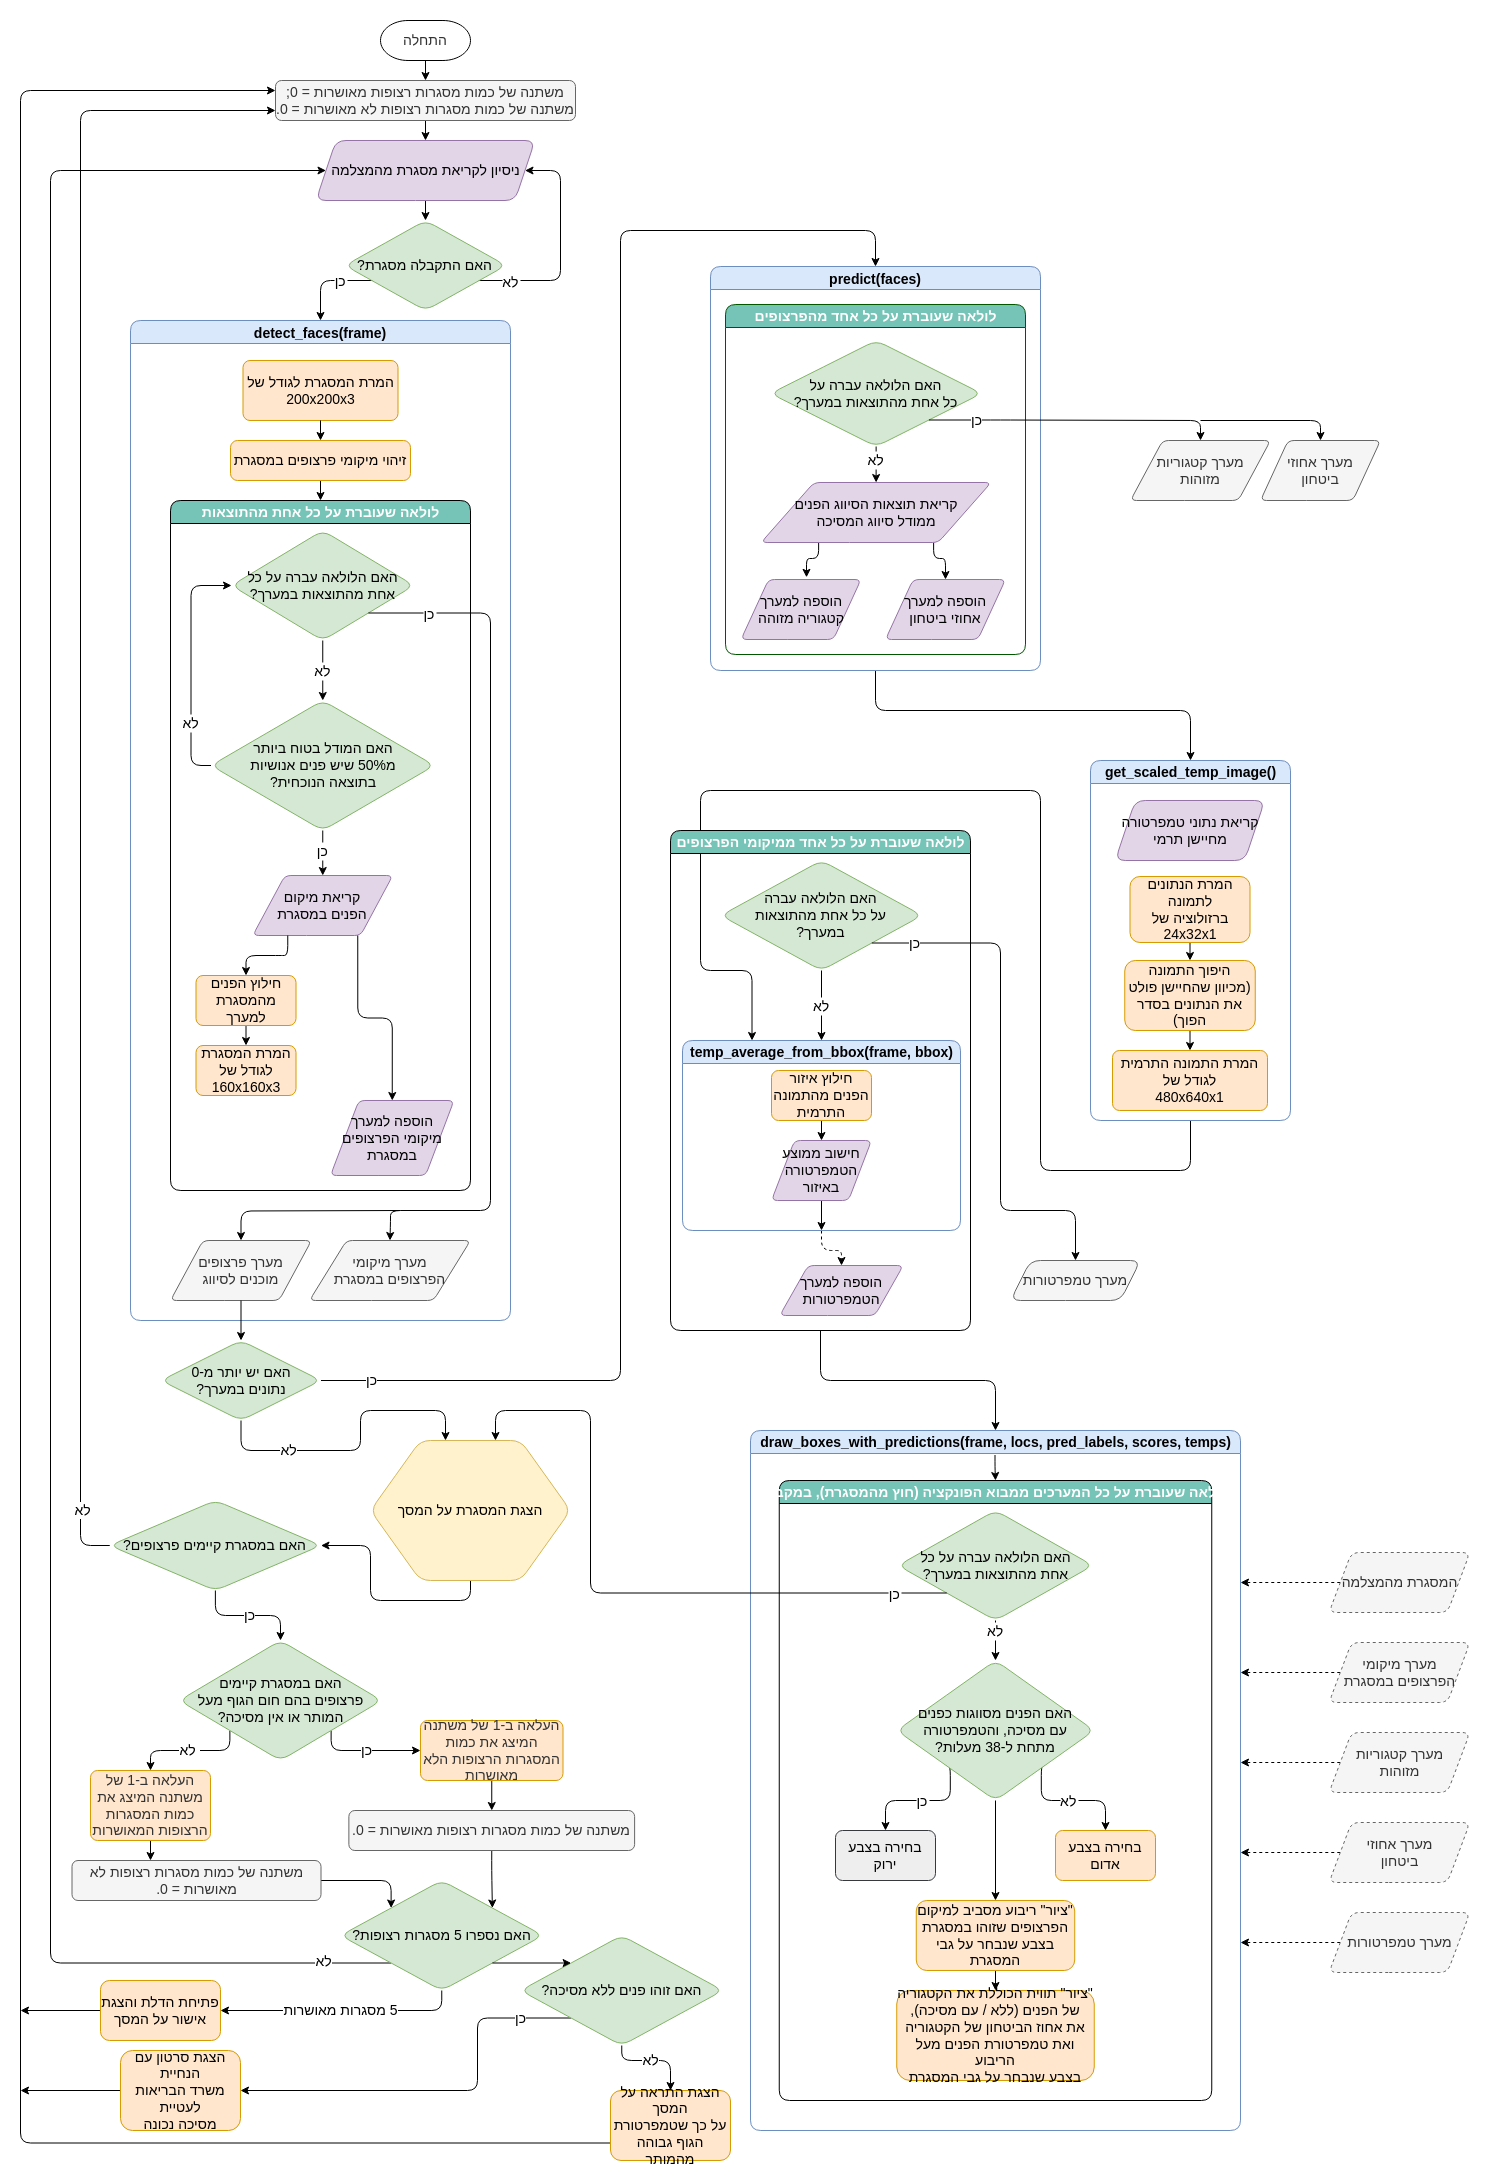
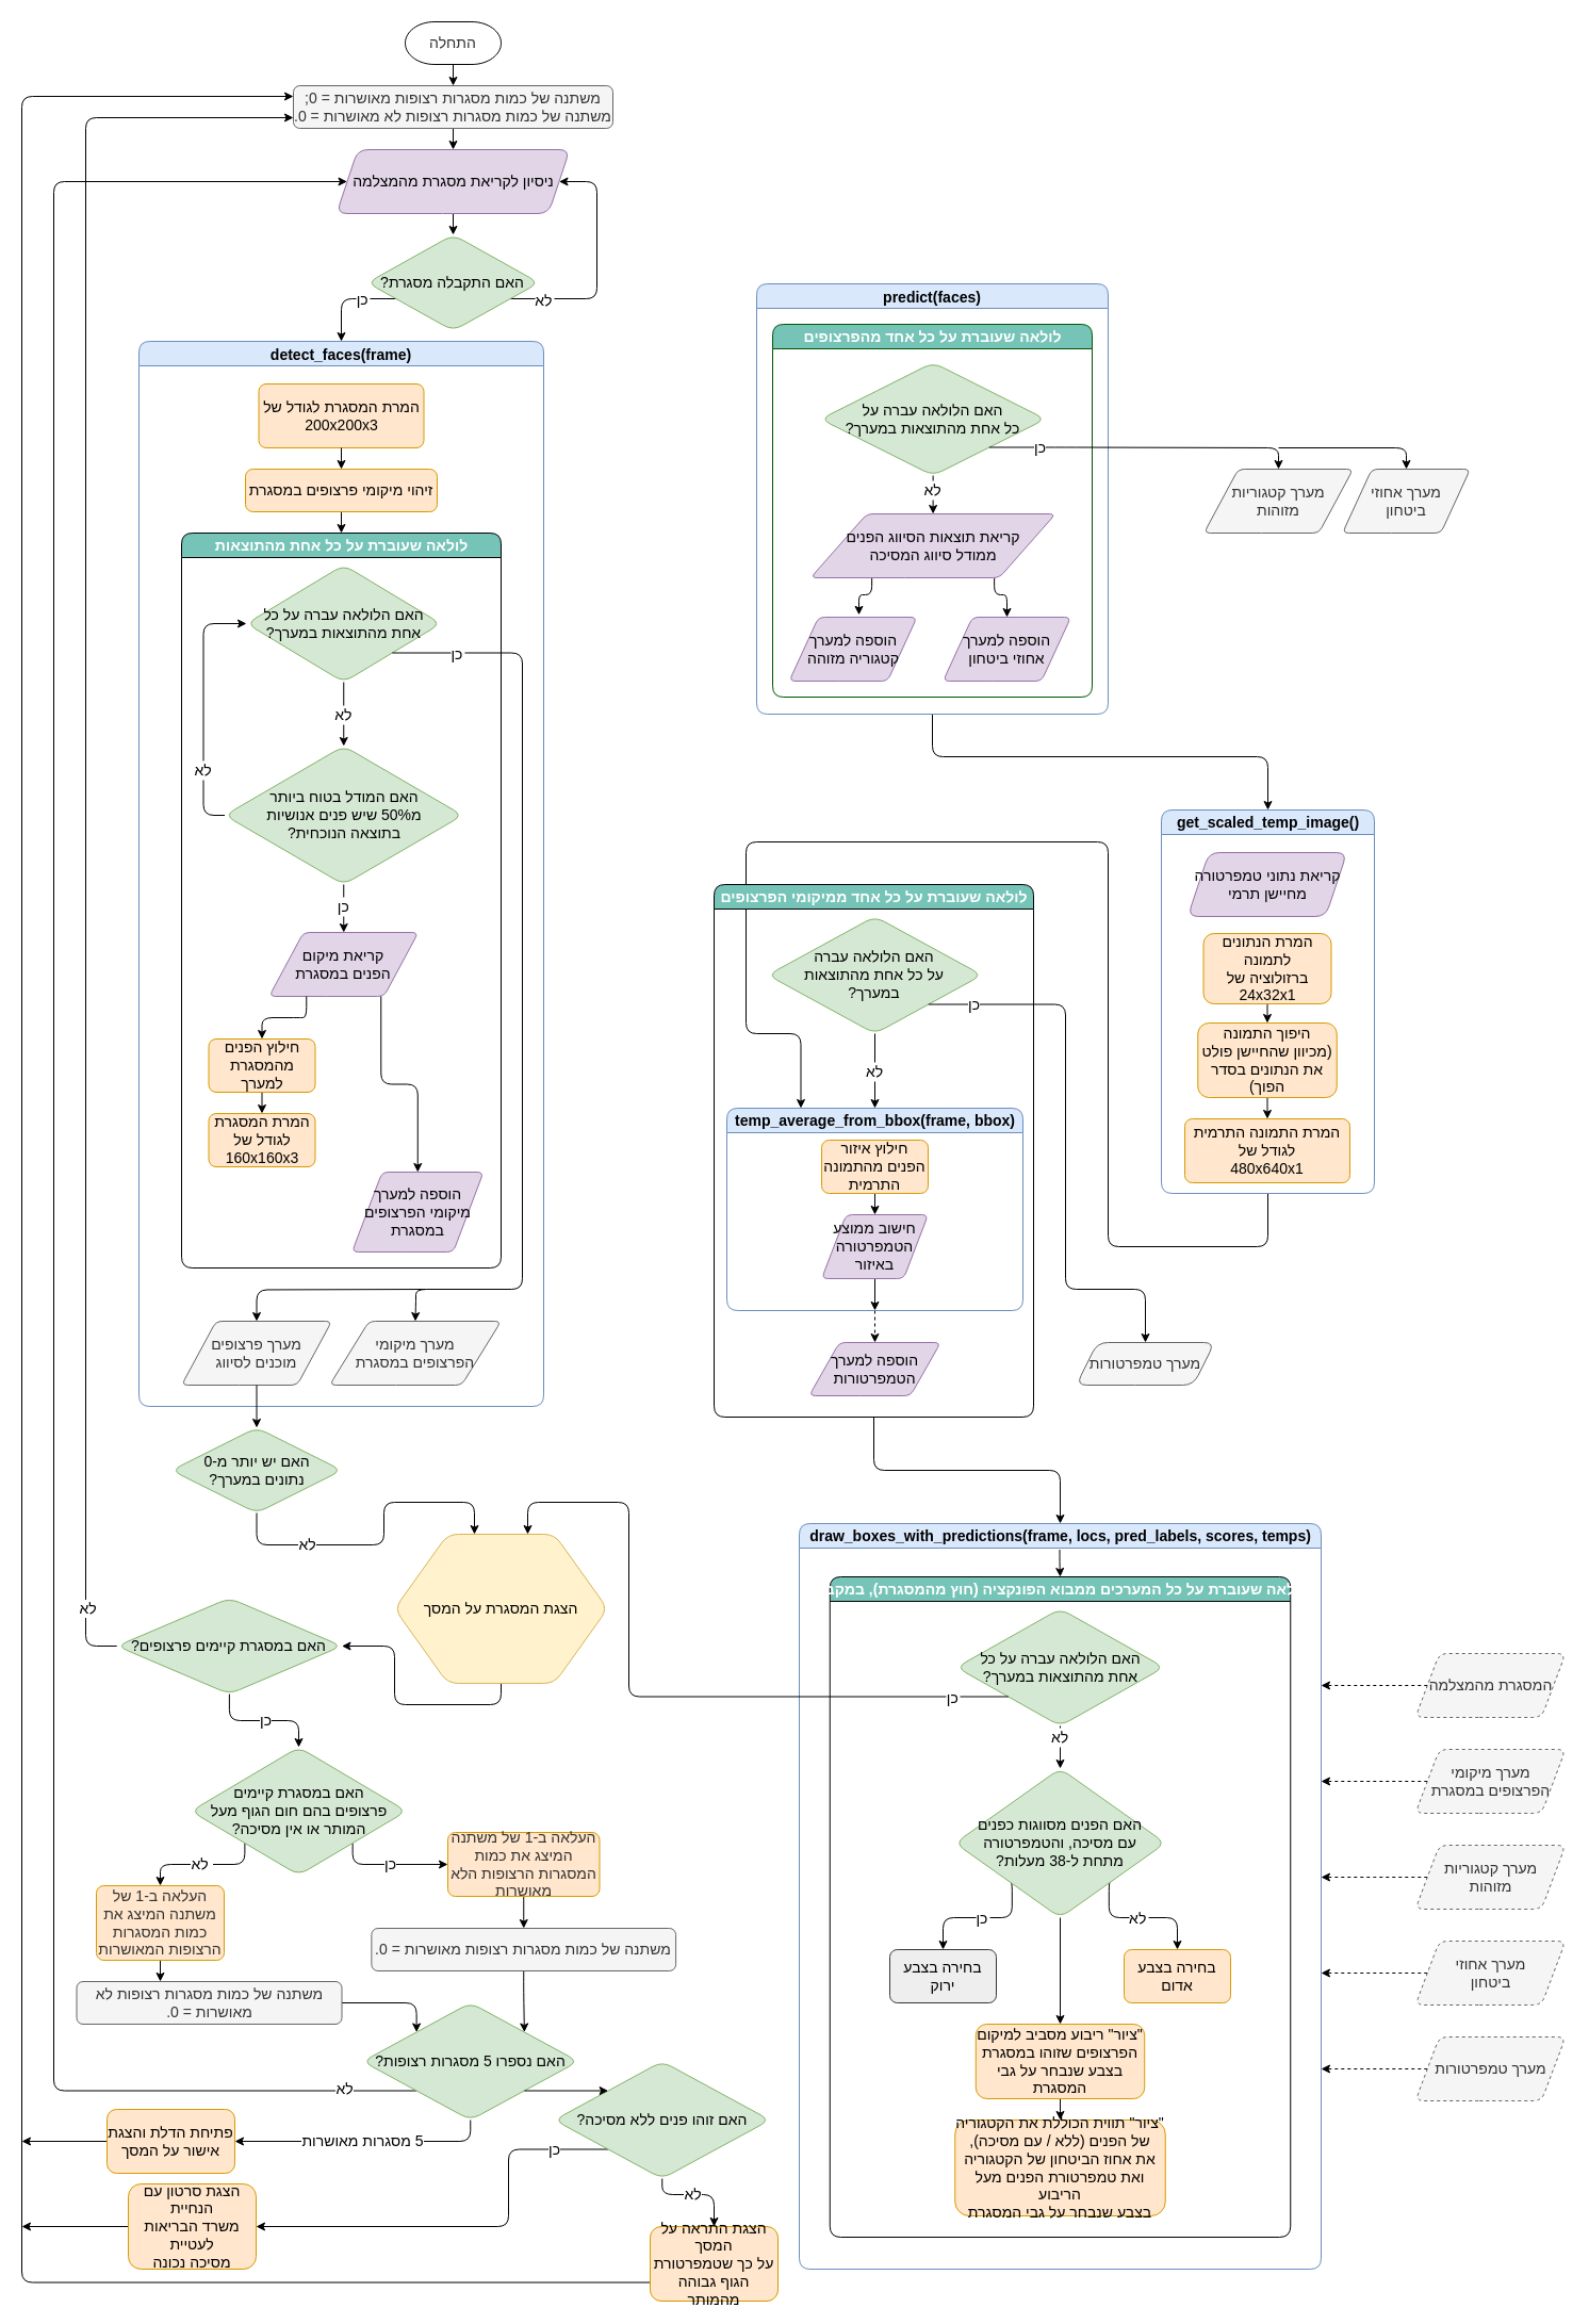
- <mxCell id="35" value="כן" style="edgeStyle=orthogonalEdgeStyle;orthogonalLoop=1;jettySize=auto;html=1;exitX=1;exitY=0.5;exitDx=0;exitDy=0;entryX=0.5;entryY=0;entryDx=0;entryDy=0;fontSize=14;" parent="1" source="37" target="73" edge="1"><mxGeometry x="-0.943" relative="1" as="geometry"><mxPoint x="560" y="380" as="targetPoint" /><Array as="points"><mxPoint x="620" y="1380" /><mxPoint x="620" y="230" /><mxPoint x="875" y="230" /></Array><mxPoint as="offset" /></mxGeometry></mxCell>
- <mxCell id="48" value="הוספה למערך&lt;br&gt;הטמפרטורות" style="shape=parallelogram;html=1;strokeWidth=1;perimeter=parallelogramPerimeter;whiteSpace=wrap;arcSize=12;size=0.23;labelBackgroundColor=none;rounded=1;fillColor=#e1d5e7;strokeColor=#9673a6;fontSize=14;" parent="47" vertex="1"><mxGeometry x="109.25" y="435" width="123.5" height="50" as="geometry" /></mxCell>
+ <mxCell id="48" value="הוספה למערך&lt;br&gt;הטמפרטורות" style="shape=parallelogram;html=1;strokeWidth=1;perimeter=parallelogramPerimeter;whiteSpace=wrap;arcSize=12;size=0.23;labelBackgroundColor=none;rounded=1;fillColor=#e1d5e7;strokeColor=#9673a6;fontSize=14;" parent="47" vertex="1"><mxGeometry x="89.25" y="430" width="123.5" height="50" as="geometry" /></mxCell>
